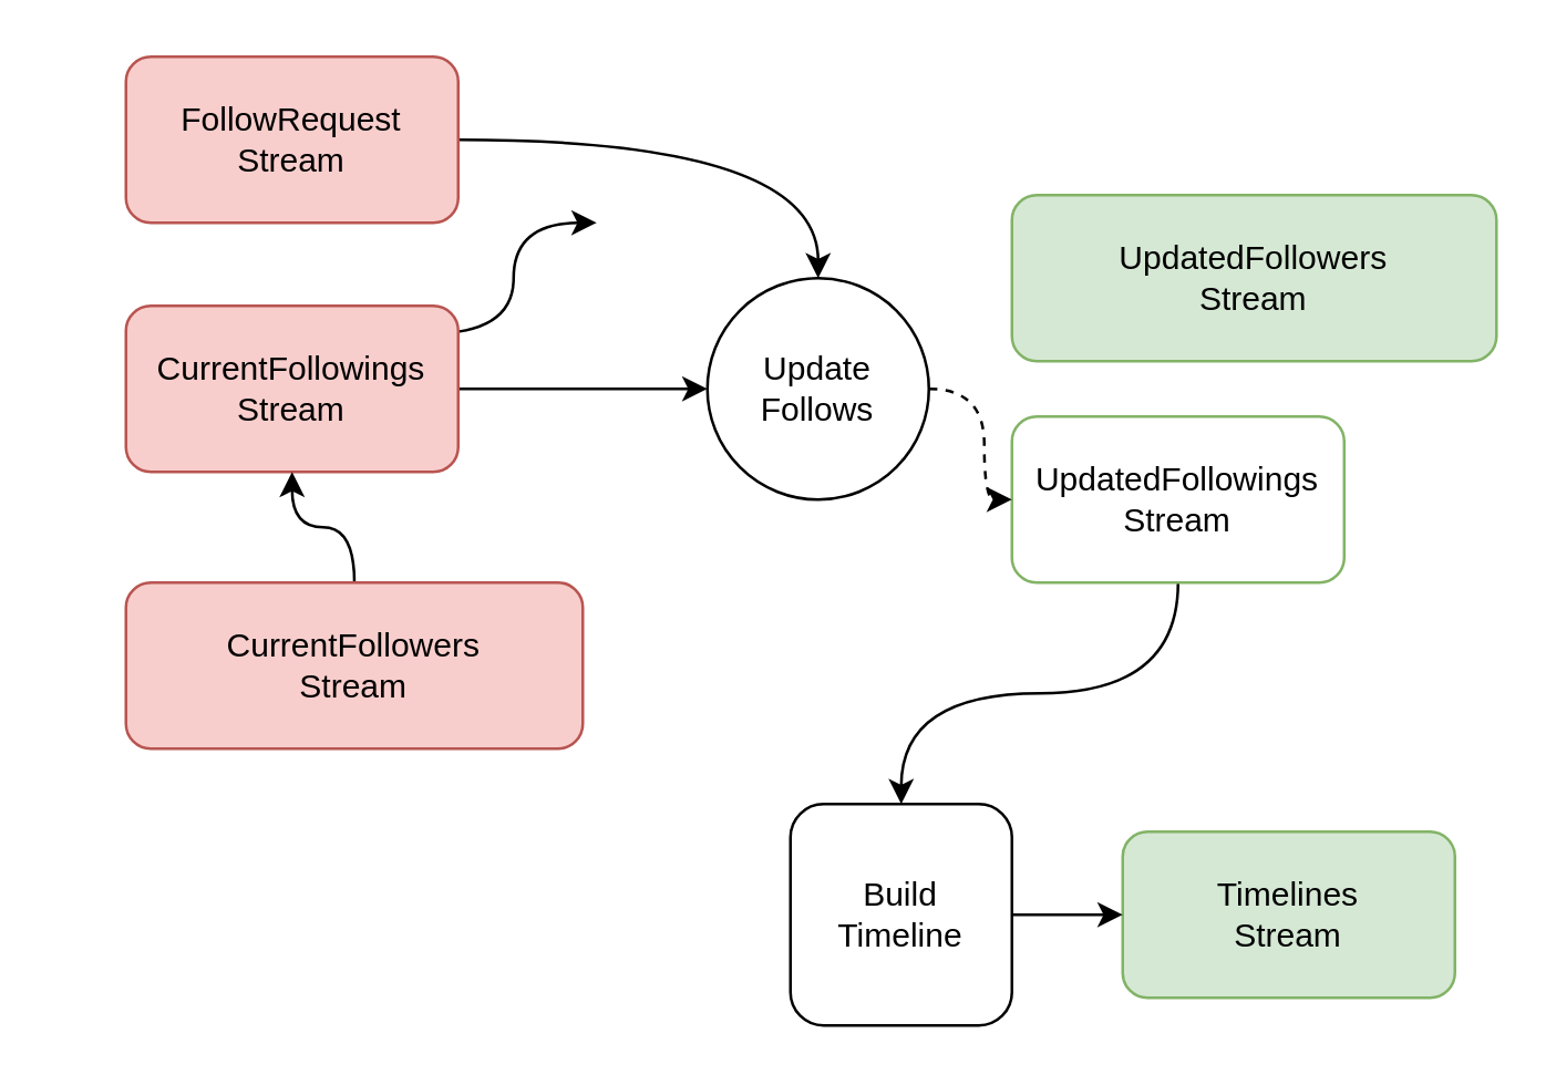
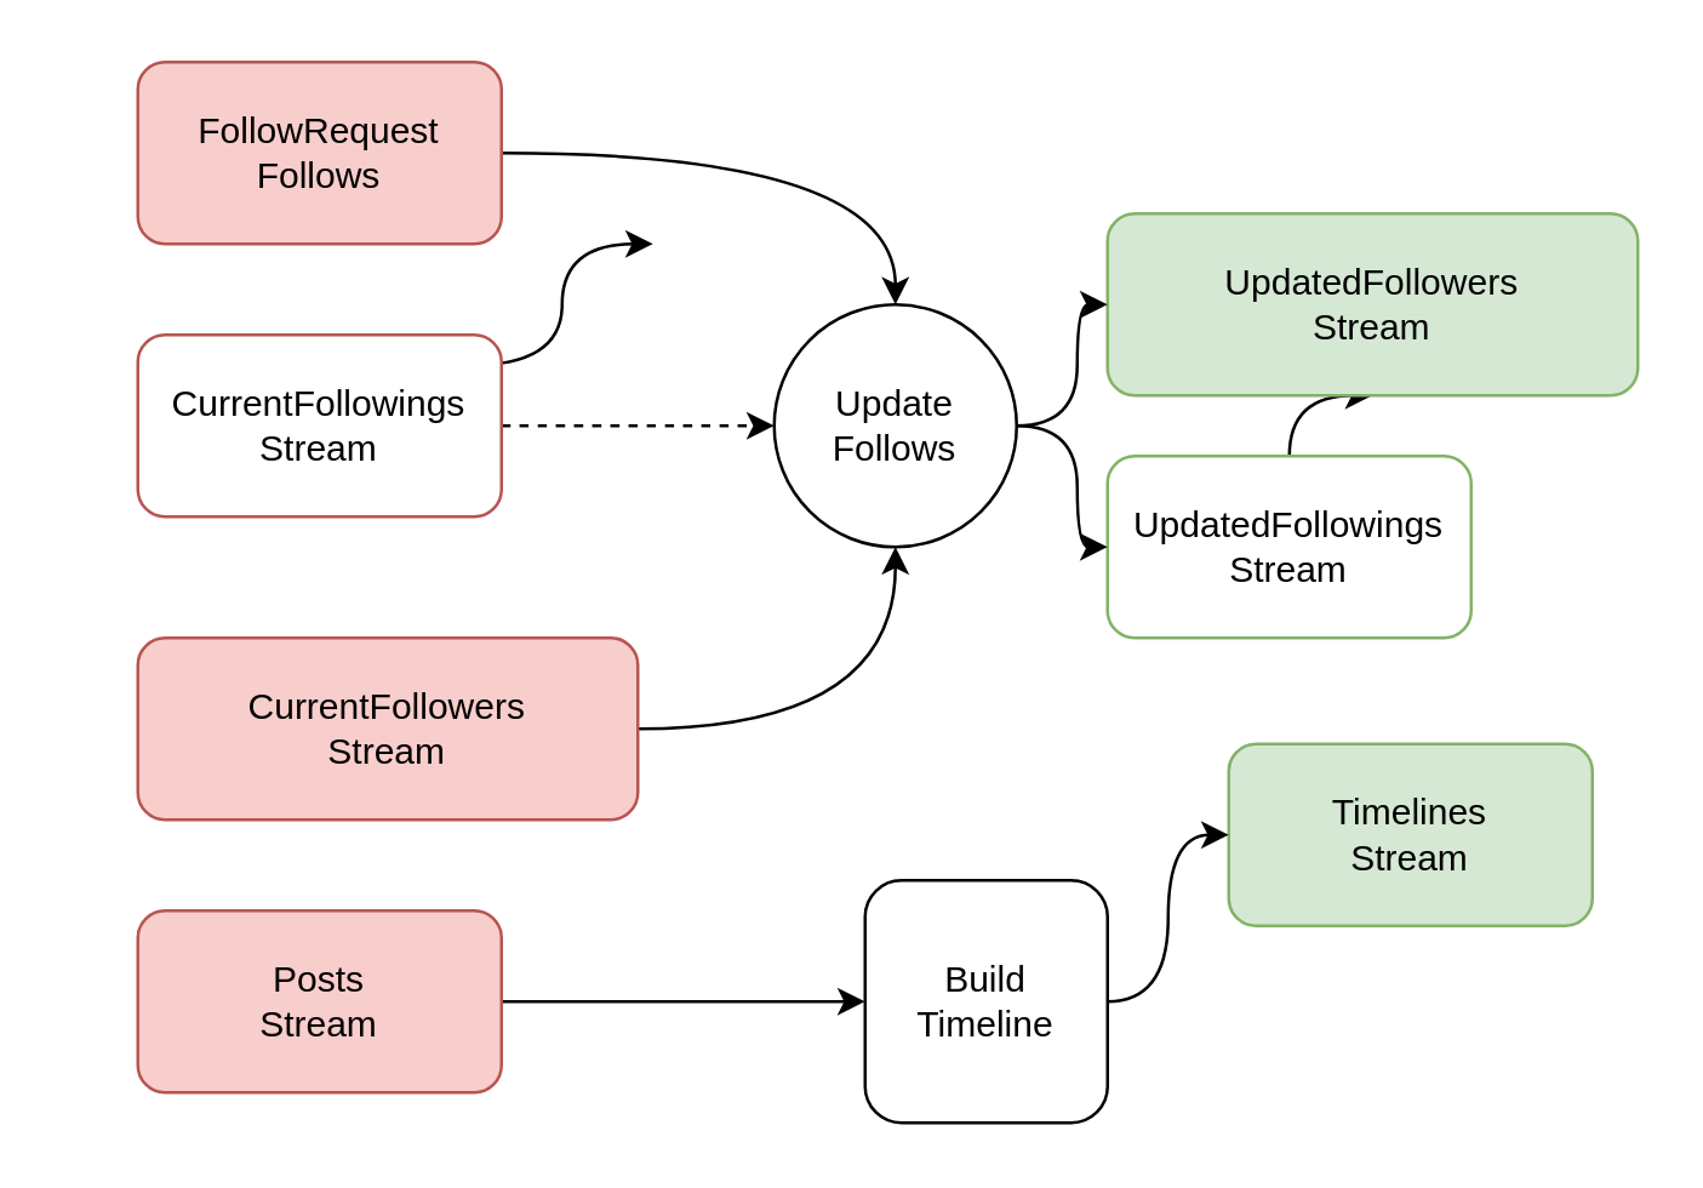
- <mxCell id="7" value="&lt;div&gt;FollowRequest&lt;/div&gt;&lt;div&gt;Stream&lt;br&gt;&lt;/div&gt;" style="rounded=1;whiteSpace=wrap;html=1;fillColor=#f8cecc;strokeColor=#b85450;" vertex="1" parent="1"><mxGeometry x="45" y="20" width="120" height="60" as="geometry" /></mxCell>
+ <mxCell id="7" value="&lt;div&gt;FollowRequest&lt;/div&gt;&lt;div&gt;Follows&lt;br&gt;&lt;/div&gt;" style="rounded=1;whiteSpace=wrap;html=1;fillColor=#f8cecc;strokeColor=#b85450;" vertex="1" parent="1"><mxGeometry x="45" y="20" width="120" height="60" as="geometry" /></mxCell>
+ <mxCell id="19" style="edgeStyle=orthogonalEdgeStyle;curved=1;rounded=0;orthogonalLoop=1;jettySize=auto;html=1;" edge="1" parent="1" source="20" target="16"><mxGeometry relative="1" as="geometry" /></mxCell>
- <mxCell id="9" value="&lt;div&gt;CurrentFollowings&lt;/div&gt;&lt;div&gt;Stream&lt;br&gt;&lt;/div&gt;" style="rounded=1;whiteSpace=wrap;html=1;fillColor=#f8cecc;strokeColor=#b85450;" vertex="1" parent="1"><mxGeometry x="45" y="110" width="120" height="60" as="geometry" /></mxCell>
+ <mxCell id="9" value="&lt;div&gt;CurrentFollowings&lt;/div&gt;&lt;div&gt;Stream&lt;br&gt;&lt;/div&gt;" style="rounded=1;whiteSpace=wrap;html=1;fillColor=#ffffff;strokeColor=#b85450;" vertex="1" parent="1"><mxGeometry x="45" y="110" width="120" height="60" as="geometry" /></mxCell>
- <mxCell id="8" style="edgeStyle=orthogonalEdgeStyle;curved=1;rounded=0;orthogonalLoop=1;jettySize=auto;html=1;" edge="1" parent="1" source="9" target="20"><mxGeometry relative="1" as="geometry" /></mxCell>
+ <mxCell id="8" style="edgeStyle=orthogonalEdgeStyle;curved=1;rounded=0;orthogonalLoop=1;jettySize=auto;html=1;dashed=1;" edge="1" parent="1" source="9" target="20"><mxGeometry relative="1" as="geometry" /></mxCell>
- <mxCell id="18" style="edgeStyle=orthogonalEdgeStyle;curved=1;rounded=0;orthogonalLoop=1;jettySize=auto;html=1;dashed=1;" edge="1" parent="1" source="20" target="15"><mxGeometry relative="1" as="geometry" /></mxCell>
+ <mxCell id="18" style="edgeStyle=orthogonalEdgeStyle;curved=1;rounded=0;orthogonalLoop=1;jettySize=auto;html=1;" edge="1" parent="1" source="20" target="15"><mxGeometry relative="1" as="geometry" /></mxCell>
- <mxCell id="10" style="edgeStyle=orthogonalEdgeStyle;curved=1;rounded=0;orthogonalLoop=1;jettySize=auto;html=1;" edge="1" parent="1" source="11" target="9"><mxGeometry relative="1" as="geometry" /></mxCell>
+ <mxCell id="10" style="edgeStyle=orthogonalEdgeStyle;curved=1;rounded=0;orthogonalLoop=1;jettySize=auto;html=1;" edge="1" parent="1" source="11" target="20"><mxGeometry relative="1" as="geometry" /></mxCell>
- <mxCell id="14" style="edgeStyle=orthogonalEdgeStyle;curved=1;rounded=0;orthogonalLoop=1;jettySize=auto;html=1;" edge="1" parent="1" source="15" target="22"><mxGeometry relative="1" as="geometry" /></mxCell>
+ <mxCell id="14" style="edgeStyle=orthogonalEdgeStyle;curved=1;rounded=0;orthogonalLoop=1;jettySize=auto;html=1;" edge="1" parent="1" source="15" target="16"><mxGeometry relative="1" as="geometry" /></mxCell>
+ <mxCell id="13" value="&lt;div&gt;Posts&lt;/div&gt;&lt;div&gt;Stream&lt;br&gt;&lt;/div&gt;" style="rounded=1;whiteSpace=wrap;html=1;fillColor=#f8cecc;strokeColor=#b85450;" vertex="1" parent="1"><mxGeometry x="45" y="300" width="120" height="60" as="geometry" /></mxCell>
+ <mxCell id="12" style="edgeStyle=orthogonalEdgeStyle;curved=1;rounded=0;orthogonalLoop=1;jettySize=auto;html=1;" edge="1" parent="1" source="13" target="22"><mxGeometry relative="1" as="geometry" /></mxCell>
- <mxCell id="17" value="&lt;div&gt;Timelines&lt;/div&gt;&lt;div&gt;Stream&lt;/div&gt;" style="rounded=1;whiteSpace=wrap;html=1;fillColor=#d5e8d4;strokeColor=#82b366;" vertex="1" parent="1"><mxGeometry x="405" y="300" width="120" height="60" as="geometry" /></mxCell>
+ <mxCell id="17" value="&lt;div&gt;Timelines&lt;/div&gt;&lt;div&gt;Stream&lt;/div&gt;" style="rounded=1;whiteSpace=wrap;html=1;fillColor=#d5e8d4;strokeColor=#82b366;" vertex="1" parent="1"><mxGeometry x="405" y="245" width="120" height="60" as="geometry" /></mxCell>
